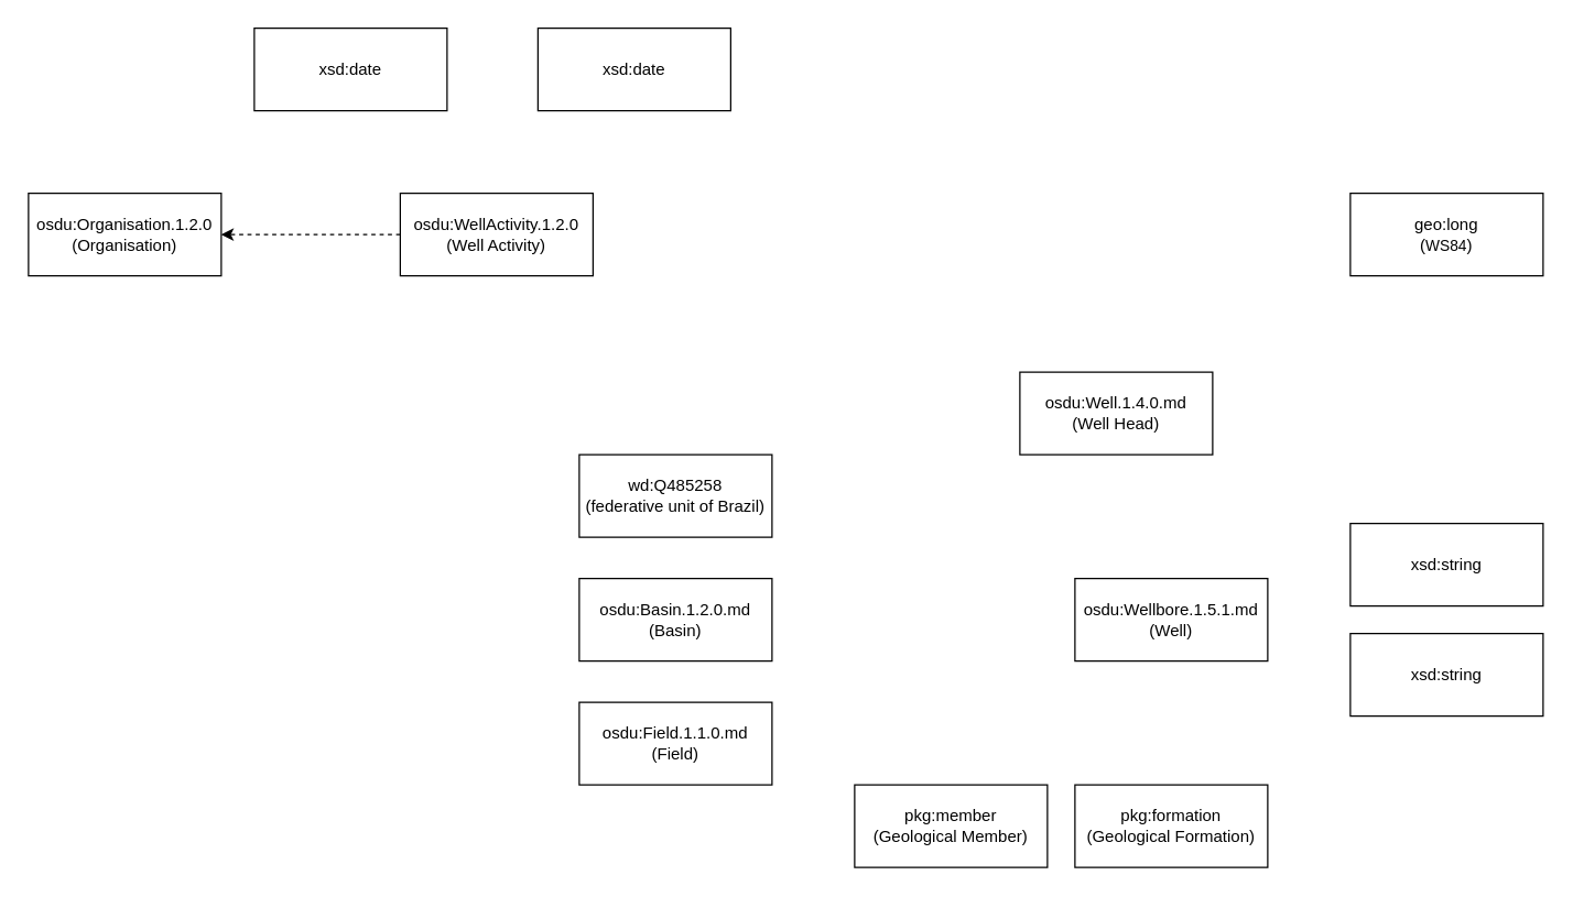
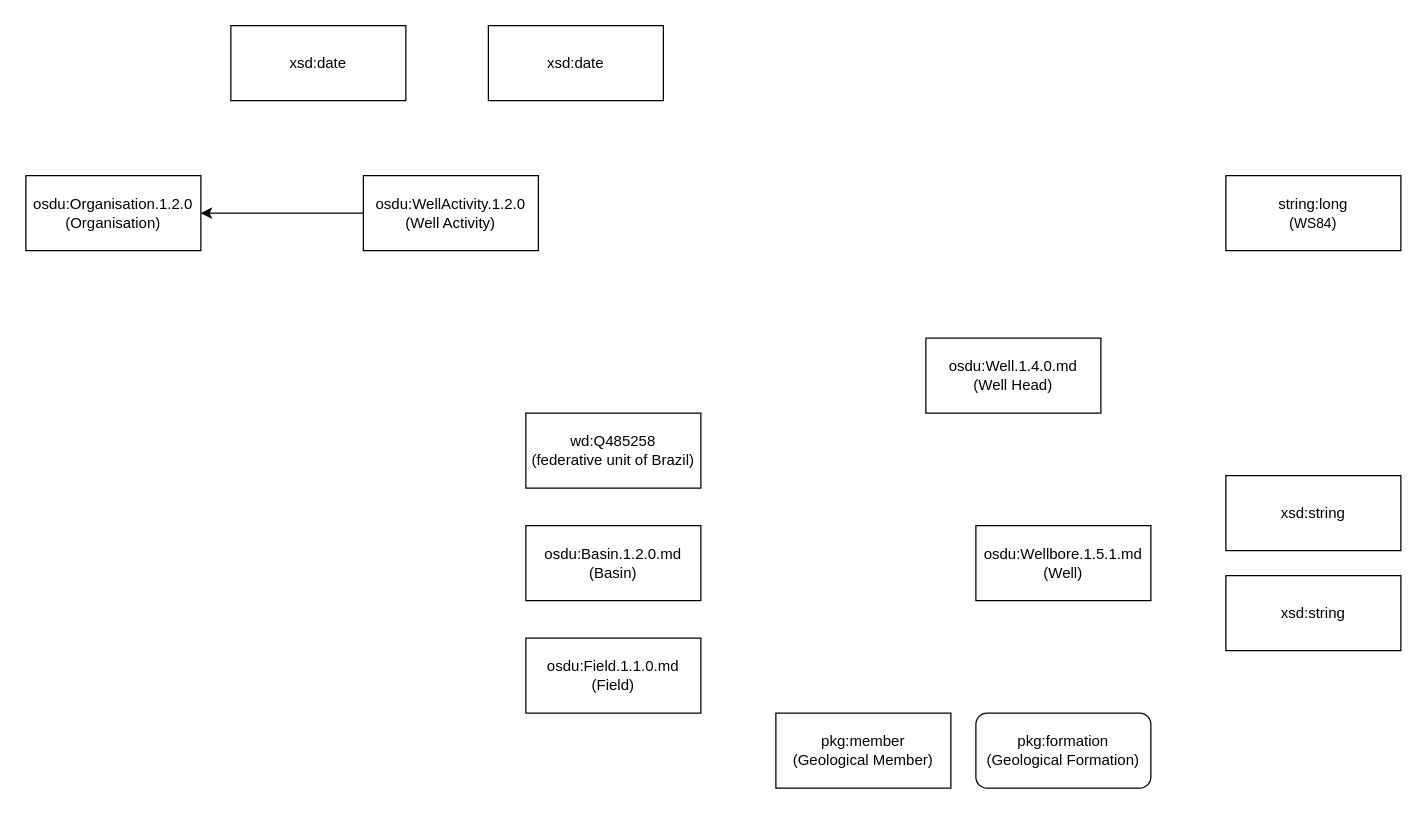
- <mxCell id="2" style="edgeStyle=orthogonalEdgeStyle;rounded=0;orthogonalLoop=1;jettySize=auto;html=1;entryX=1;entryY=0.5;entryDx=0;entryDy=0;dashed=1;" edge="1" parent="1" source="3" target="5"><mxGeometry relative="1" as="geometry" /></mxCell>
+ <mxCell id="2" style="edgeStyle=orthogonalEdgeStyle;rounded=0;orthogonalLoop=1;jettySize=auto;html=1;entryX=1;entryY=0.5;entryDx=0;entryDy=0;" edge="1" parent="1" source="3" target="5"><mxGeometry relative="1" as="geometry" /></mxCell>
- <mxCell id="10" value="geo:long&lt;div&gt;(&lt;span style=&quot;font-size: 11px; text-wrap-mode: nowrap; background-color: rgb(255, 255, 255);&quot;&gt;WS84&lt;/span&gt;)&lt;/div&gt;" style="rounded=0;whiteSpace=wrap;html=1;" parent="1" vertex="1"><mxGeometry x="980" y="140" width="140" height="60" as="geometry" /></mxCell>
+ <mxCell id="10" value="string:long&lt;div&gt;(&lt;span style=&quot;font-size: 11px; text-wrap-mode: nowrap; background-color: rgb(255, 255, 255);&quot;&gt;WS84&lt;/span&gt;)&lt;/div&gt;" style="rounded=0;whiteSpace=wrap;html=1;" parent="1" vertex="1"><mxGeometry x="980" y="140" width="140" height="60" as="geometry" /></mxCell>
- <mxCell id="8" value="pkg:formation&lt;div&gt;(Geological Formation)&lt;/div&gt;" style="rounded=0;whiteSpace=wrap;html=1;" parent="1" vertex="1"><mxGeometry x="780" y="570" width="140" height="60" as="geometry" /></mxCell>
+ <mxCell id="8" value="pkg:formation&lt;div&gt;(Geological Formation)&lt;/div&gt;" style="whiteSpace=wrap;html=1;rounded=1;" parent="1" vertex="1"><mxGeometry x="780" y="570" width="140" height="60" as="geometry" /></mxCell>
